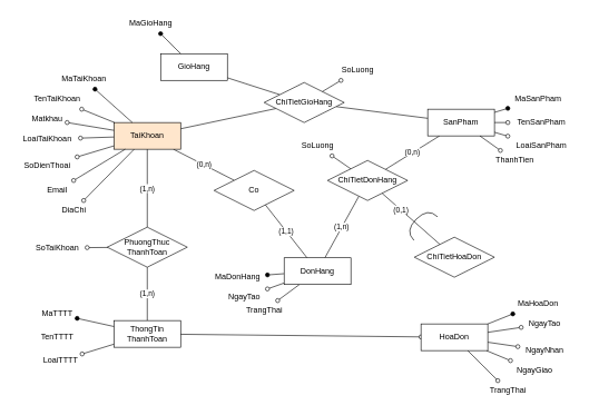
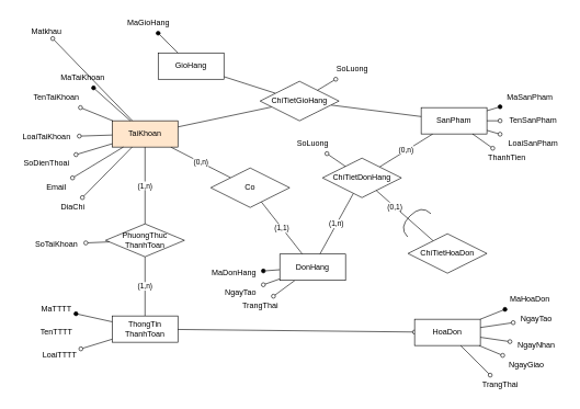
- <mxCell id="75" value="Matkhau" style="text;html=1;align=center;verticalAlign=middle;resizable=0;points=[];autosize=1;strokeColor=none;fillColor=none;" parent="1" vertex="1"><mxGeometry x="40" y="168.18" width="60" height="20" as="geometry" /></mxCell>
+ <mxCell id="75" value="Matkhau" style="text;html=1;align=center;verticalAlign=middle;resizable=0;points=[];autosize=1;strokeColor=none;fillColor=none;" parent="1" vertex="1"><mxGeometry x="40" y="38.18" width="60" height="20" as="geometry" /></mxCell>
- <mxCell id="41" value="PhuongThuc&lt;br&gt;ThanhToan" style="shape=rhombus;perimeter=rhombusPerimeter;whiteSpace=wrap;html=1;align=center;" parent="1" vertex="1"><mxGeometry x="160" y="340" width="120" height="60" as="geometry" /></mxCell>
+ <mxCell id="41" value="PhuongThuc&lt;br&gt;ThanhToan" style="shape=rhombus;perimeter=rhombusPerimeter;whiteSpace=wrap;html=1;align=center;" parent="1" vertex="1"><mxGeometry x="160" y="340" width="120" height="50" as="geometry" /></mxCell>
